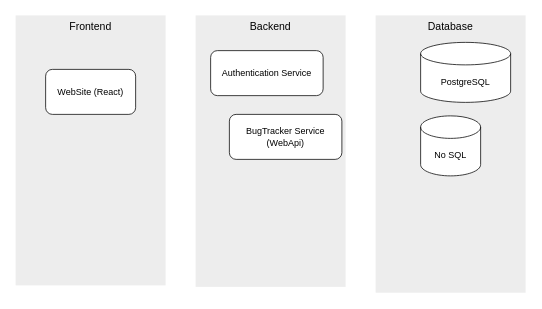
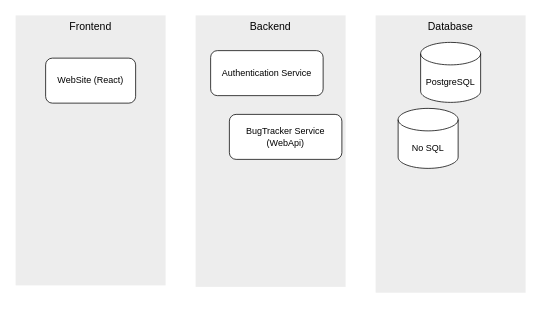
- <mxCell id="6" value="PostgreSQL" style="shape=cylinder3;whiteSpace=wrap;html=1;boundedLbl=1;backgroundOutline=1;size=15;" vertex="1" parent="1"><mxGeometry x="560" y="56" width="120" height="80" as="geometry" /></mxCell>
+ <mxCell id="6" value="PostgreSQL" style="shape=cylinder3;whiteSpace=wrap;html=1;boundedLbl=1;backgroundOutline=1;size=15;" vertex="1" parent="1"><mxGeometry x="560" y="56" width="80" height="80" as="geometry" /></mxCell>
- <mxCell id="5" value="WebSite (React)" style="rounded=1;whiteSpace=wrap;html=1;" vertex="1" parent="1"><mxGeometry x="60" y="92" width="120" height="60" as="geometry" /></mxCell>
+ <mxCell id="5" value="WebSite (React)" style="rounded=1;whiteSpace=wrap;html=1;" vertex="1" parent="1"><mxGeometry x="60" y="77" width="120" height="60" as="geometry" /></mxCell>
- <mxCell id="9" value="No SQL" style="shape=cylinder3;whiteSpace=wrap;html=1;boundedLbl=1;backgroundOutline=1;size=15;" vertex="1" parent="1"><mxGeometry x="560" y="154" width="80" height="80" as="geometry" /></mxCell>
+ <mxCell id="9" value="No SQL" style="shape=cylinder3;whiteSpace=wrap;html=1;boundedLbl=1;backgroundOutline=1;size=15;" vertex="1" parent="1"><mxGeometry x="530" y="144" width="80" height="80" as="geometry" /></mxCell>
